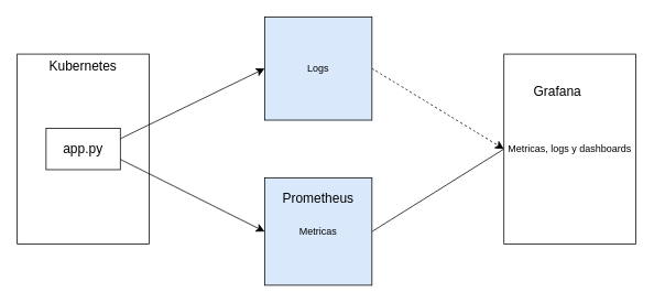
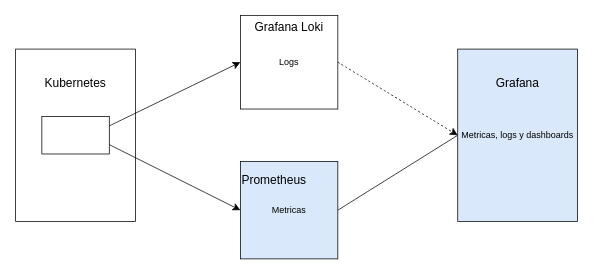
+ <mxCell id="12" value="Grafana Loki" style="text;strokeColor=none;fillColor=none;html=1;align=center;verticalAlign=middle;whiteSpace=wrap;rounded=0;fontSize=16;" vertex="1" parent="1"><mxGeometry x="330" y="20" width="110" height="30" as="geometry" /></mxCell>
- <mxCell id="3" value="Kubernetes" style="text;strokeColor=none;fillColor=none;html=1;align=center;verticalAlign=middle;whiteSpace=wrap;rounded=0;fontSize=16;" vertex="1" parent="1"><mxGeometry x="70" y="65" width="60" height="30" as="geometry" /></mxCell>
+ <mxCell id="3" value="Kubernetes" style="text;strokeColor=none;fillColor=none;html=1;align=center;verticalAlign=middle;whiteSpace=wrap;rounded=0;fontSize=16;" vertex="1" parent="1"><mxGeometry x="70" y="95" width="60" height="30" as="geometry" /></mxCell>
- <mxCell id="9" value="Logs" style="rounded=0;whiteSpace=wrap;html=1;fillColor=#dae8fc;" vertex="1" parent="1"><mxGeometry x="320" y="20" width="130" height="125" as="geometry" /></mxCell>
+ <mxCell id="9" value="Logs" style="rounded=0;whiteSpace=wrap;html=1;" vertex="1" parent="1"><mxGeometry x="320" y="20" width="130" height="125" as="geometry" /></mxCell>
- <mxCell id="14" value="Grafana" style="text;strokeColor=none;fillColor=none;html=1;align=center;verticalAlign=middle;whiteSpace=wrap;rounded=0;fontSize=16;" vertex="1" parent="1"><mxGeometry x="645" y="95" width="60" height="30" as="geometry" /></mxCell>
+ <mxCell id="14" value="Grafana" style="text;strokeColor=none;fillColor=none;html=1;align=center;verticalAlign=middle;whiteSpace=wrap;rounded=0;fontSize=16;" vertex="1" parent="1"><mxGeometry x="660" y="95" width="60" height="30" as="geometry" /></mxCell>
- <mxCell id="6" value="app.py" style="text;strokeColor=none;fillColor=none;html=1;align=center;verticalAlign=middle;whiteSpace=wrap;rounded=0;fontSize=16;" vertex="1" parent="1"><mxGeometry x="70" y="165" width="60" height="30" as="geometry" /></mxCell>
- <mxCell id="13" value="Metricas, logs y dashboards" style="rounded=0;whiteSpace=wrap;html=1;" vertex="1" parent="1"><mxGeometry x="610" y="65" width="160" height="230" as="geometry" /></mxCell>
+ <mxCell id="13" value="Metricas, logs y dashboards" style="rounded=0;whiteSpace=wrap;html=1;fillColor=#dae8fc;" vertex="1" parent="1"><mxGeometry x="610" y="65" width="160" height="230" as="geometry" /></mxCell>
- <mxCell id="15" value="Prometheus" style="text;strokeColor=none;fillColor=none;html=1;align=center;verticalAlign=middle;whiteSpace=wrap;rounded=0;fontSize=16;" vertex="1" parent="1"><mxGeometry x="355" y="225" width="60" height="30" as="geometry" /></mxCell>
+ <mxCell id="15" value="Prometheus" style="text;strokeColor=none;fillColor=none;html=1;align=center;verticalAlign=middle;whiteSpace=wrap;rounded=0;fontSize=16;" vertex="1" parent="1"><mxGeometry x="335" y="225" width="60" height="30" as="geometry" /></mxCell>
